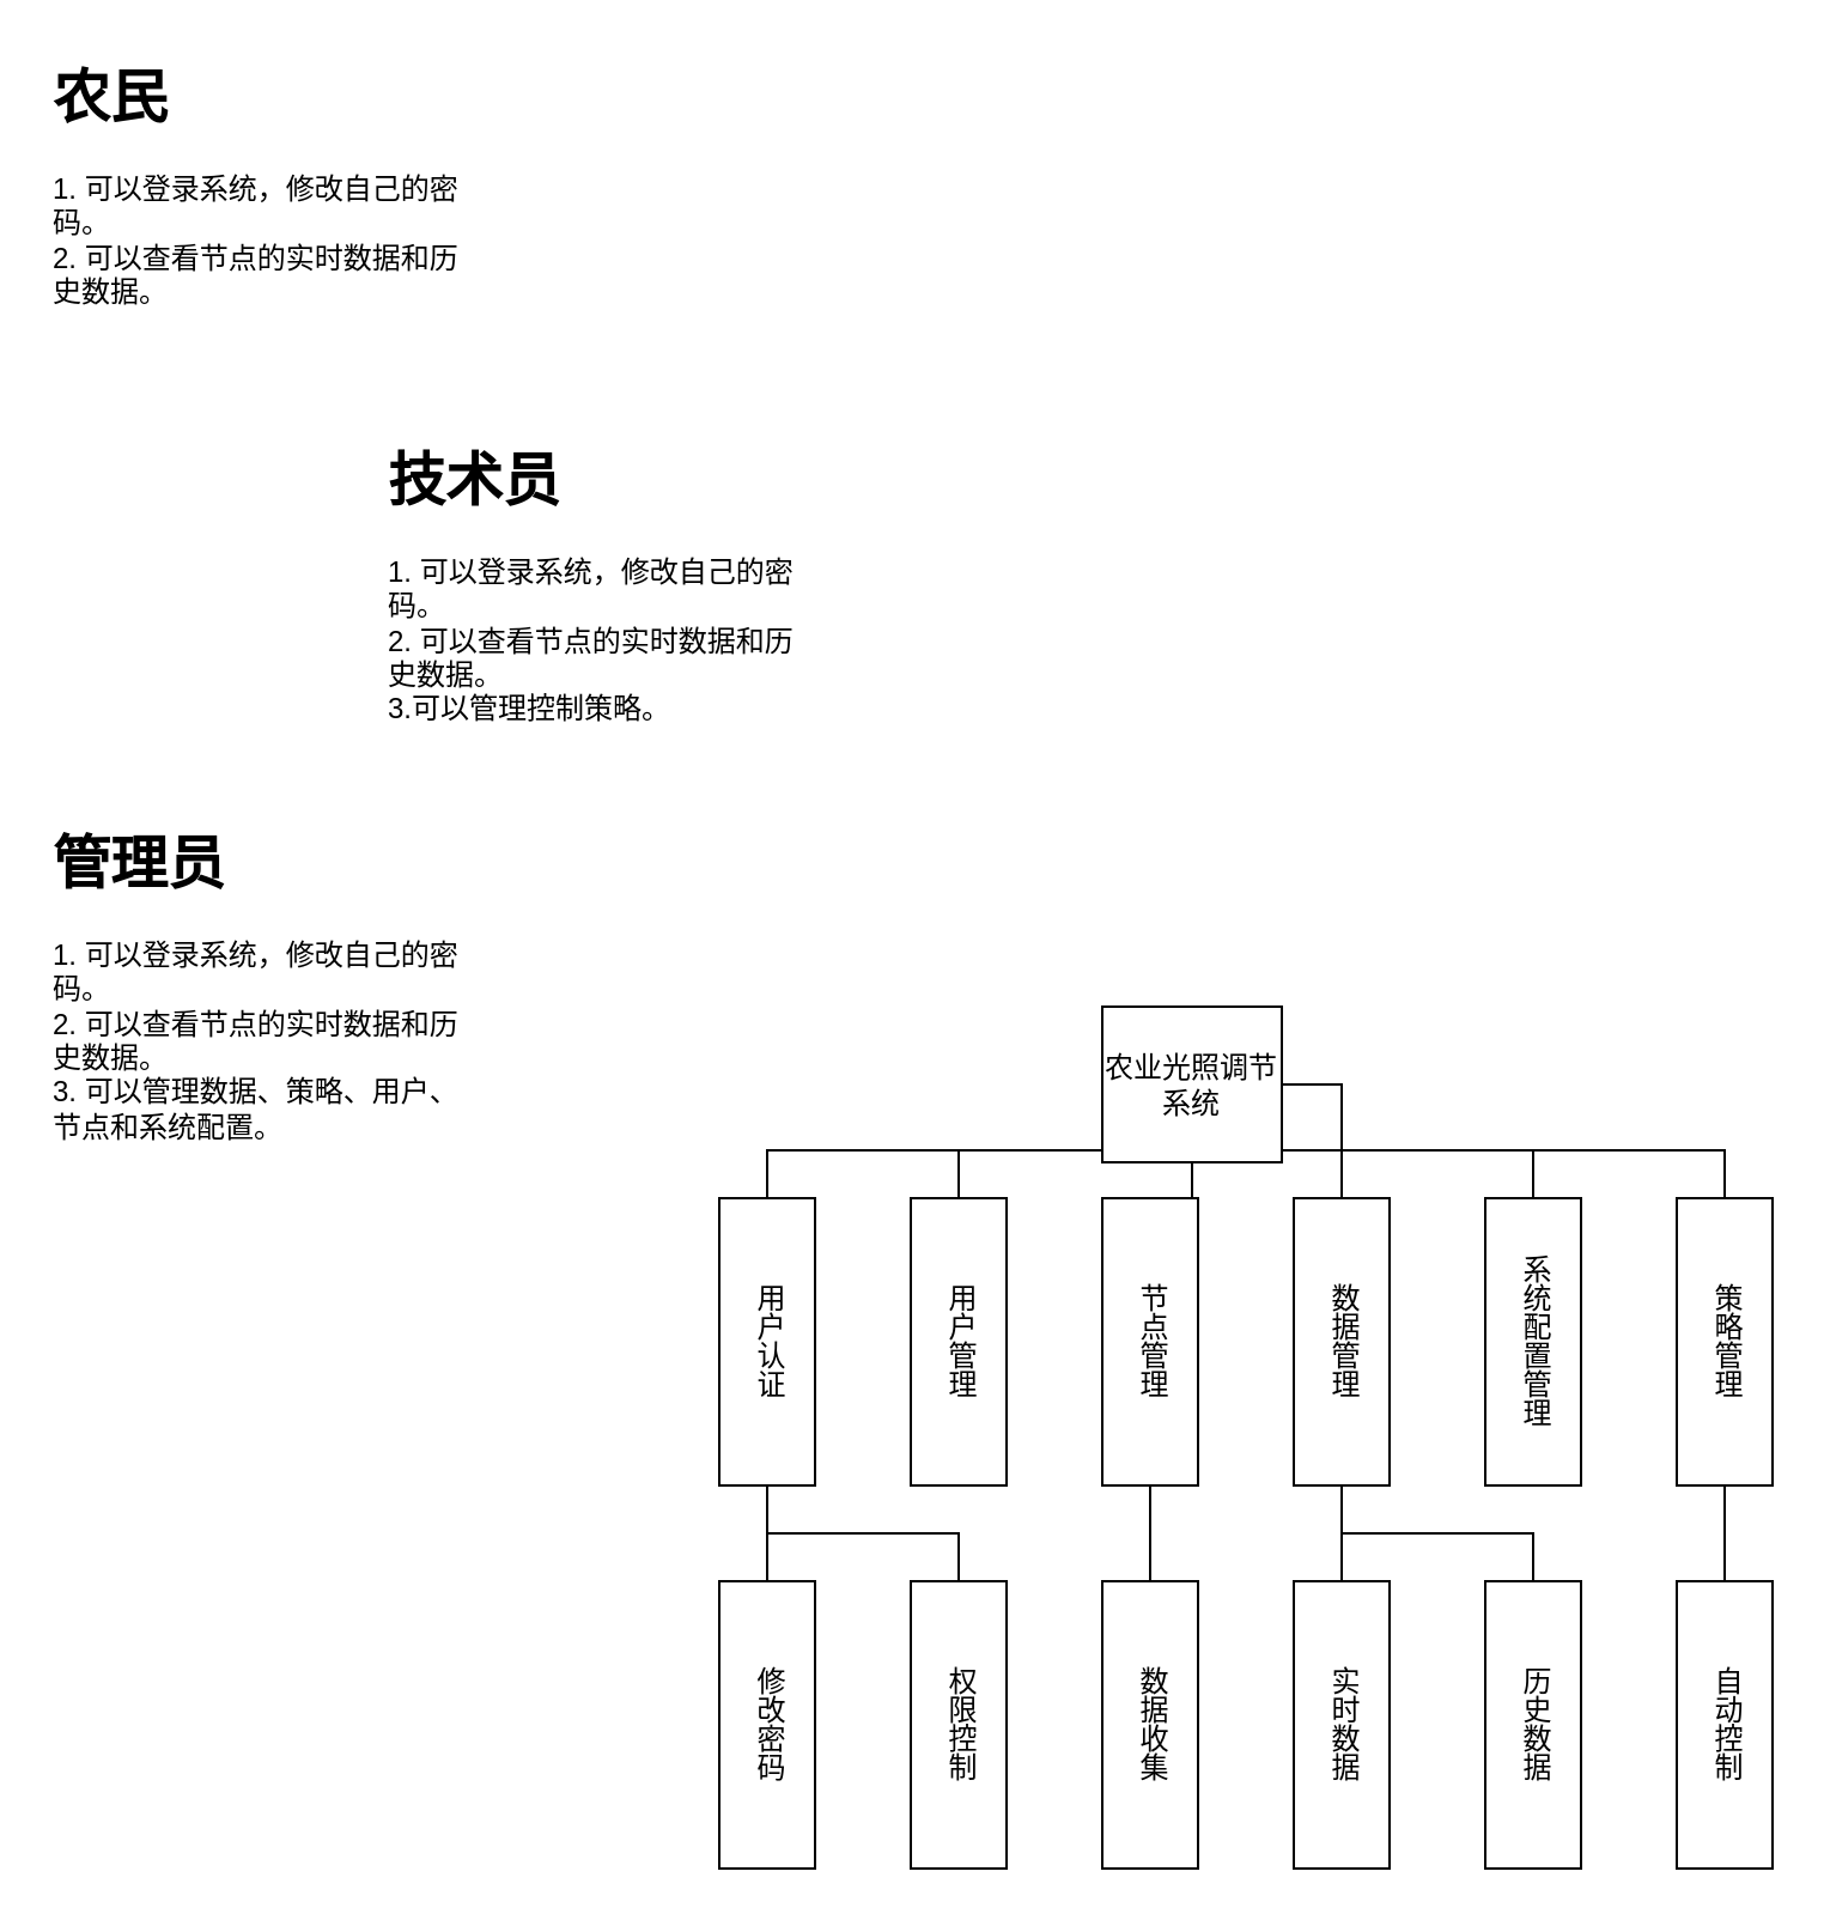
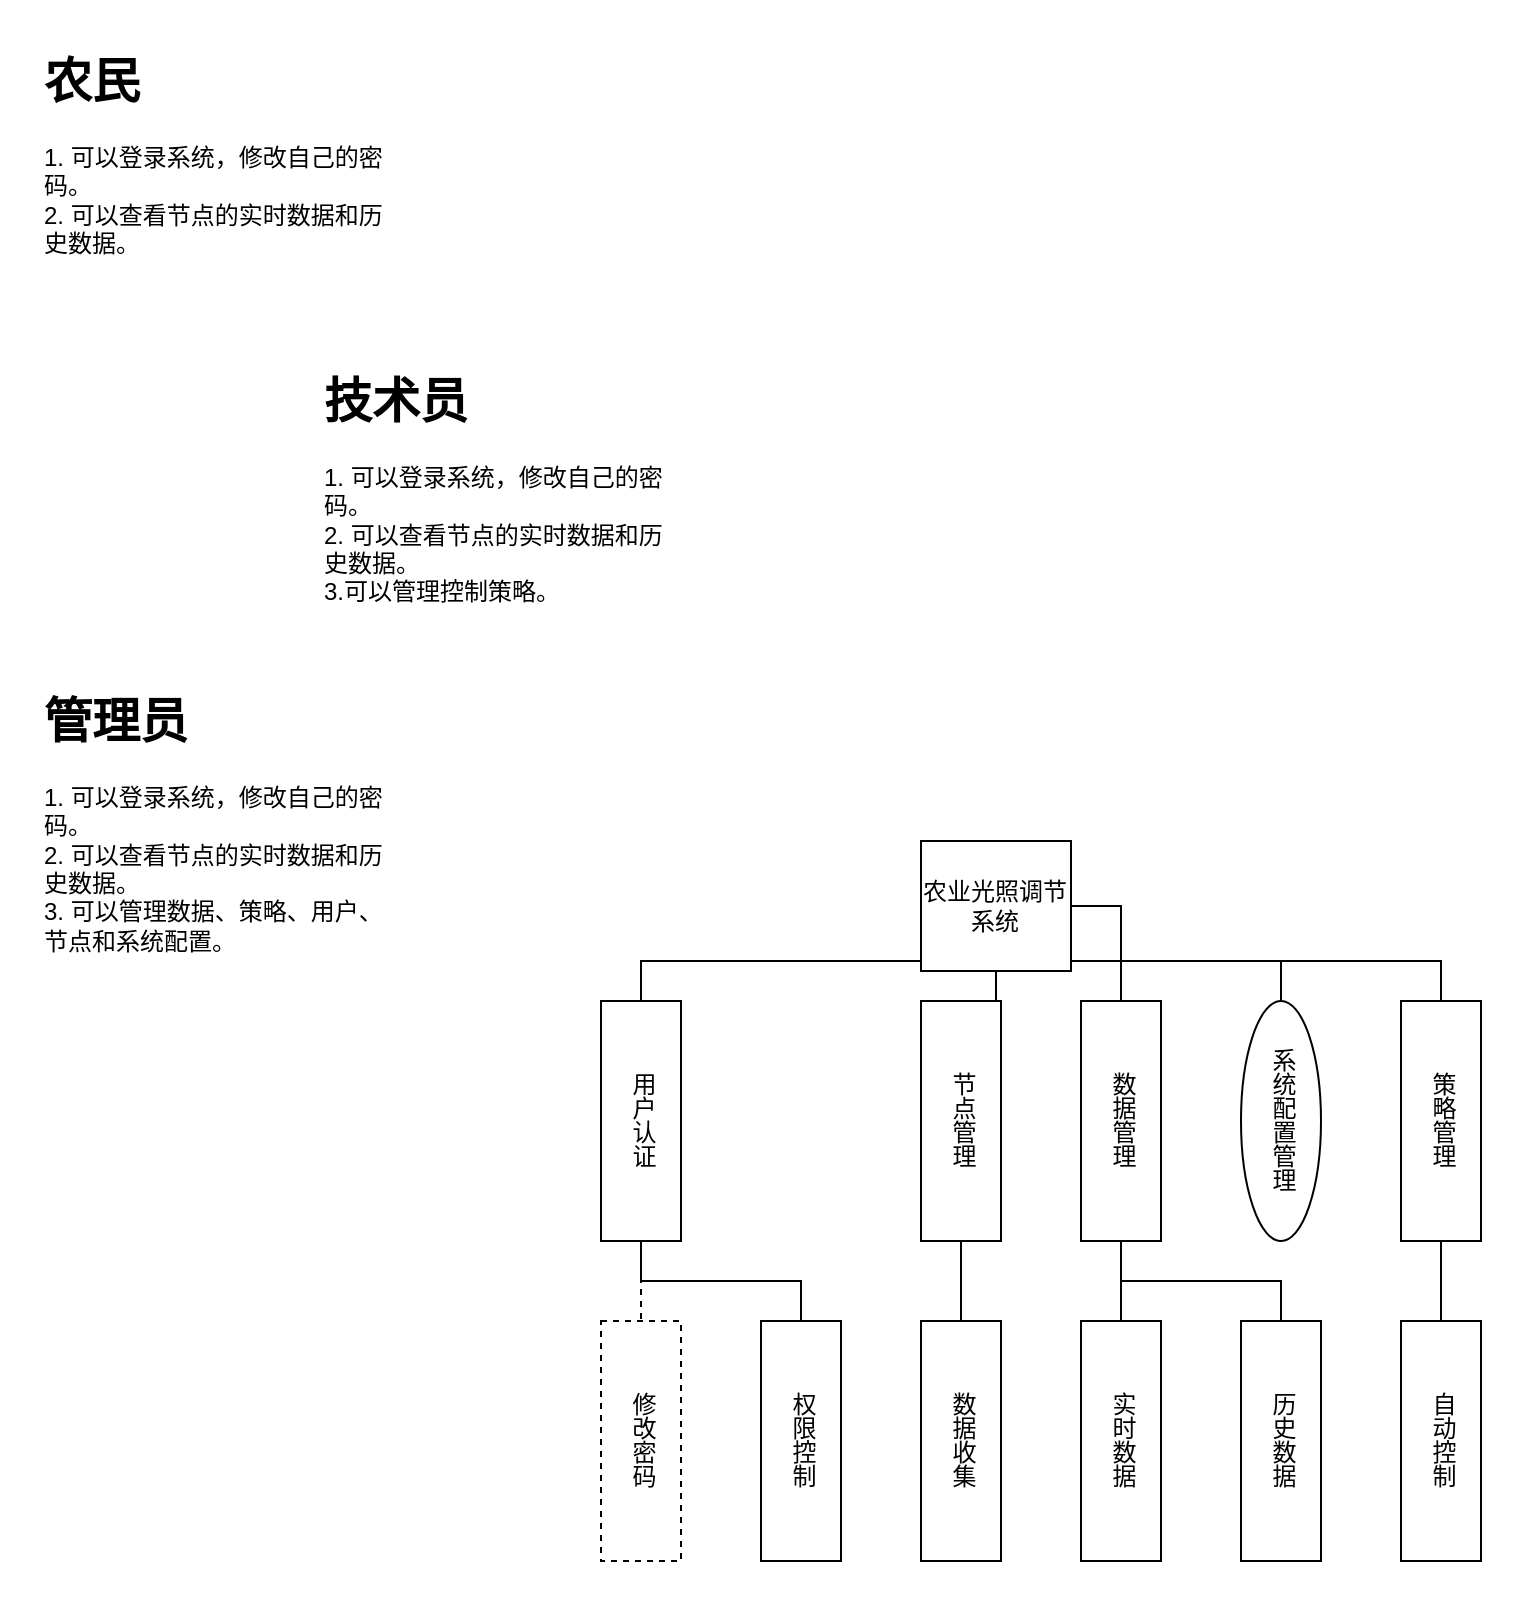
- <mxCell id="3" style="edgeStyle=orthogonalEdgeStyle;rounded=0;orthogonalLoop=1;jettySize=auto;html=1;entryX=0.5;entryY=0;entryDx=0;entryDy=0;endArrow=none;endFill=0;" parent="1" source="8" target="18" edge="1"><mxGeometry relative="1" as="geometry"><Array as="points"><mxPoint x="520" y="480" /><mxPoint x="400" y="480" /></Array></mxGeometry></mxCell>
- <mxCell id="18" value="用户管理" style="rounded=0;whiteSpace=wrap;html=1;textDirection=vertical-lr;" parent="1" vertex="1"><mxGeometry x="380" y="500" width="40" height="120" as="geometry" /></mxCell>
- <mxCell id="14" value="系统配置管理" style="rounded=0;whiteSpace=wrap;html=1;textDirection=vertical-lr;" parent="1" vertex="1"><mxGeometry x="620" y="500" width="40" height="120" as="geometry" /></mxCell>
+ <mxCell id="14" value="系统配置管理" style="ellipse;whiteSpace=wrap;html=1;textDirection=vertical-lr;" parent="1" vertex="1"><mxGeometry x="620" y="500" width="40" height="120" as="geometry" /></mxCell>
- <mxCell id="25" style="edgeStyle=orthogonalEdgeStyle;rounded=0;orthogonalLoop=1;jettySize=auto;html=1;entryX=0.5;entryY=0;entryDx=0;entryDy=0;endArrow=none;endFill=0;" parent="1" source="27" target="17" edge="1"><mxGeometry relative="1" as="geometry" /></mxCell>
+ <mxCell id="25" style="edgeStyle=orthogonalEdgeStyle;rounded=0;orthogonalLoop=1;jettySize=auto;html=1;entryX=0.5;entryY=0;entryDx=0;entryDy=0;endArrow=none;endFill=0;dashed=1;" parent="1" source="27" target="17" edge="1"><mxGeometry relative="1" as="geometry" /></mxCell>
- <mxCell id="17" value="修改密码" style="rounded=0;whiteSpace=wrap;html=1;textDirection=vertical-lr;" parent="1" vertex="1"><mxGeometry x="300" y="660" width="40" height="120" as="geometry" /></mxCell>
+ <mxCell id="17" value="修改密码" style="rounded=0;whiteSpace=wrap;html=1;textDirection=vertical-lr;dashed=1;" parent="1" vertex="1"><mxGeometry x="300" y="660" width="40" height="120" as="geometry" /></mxCell>
